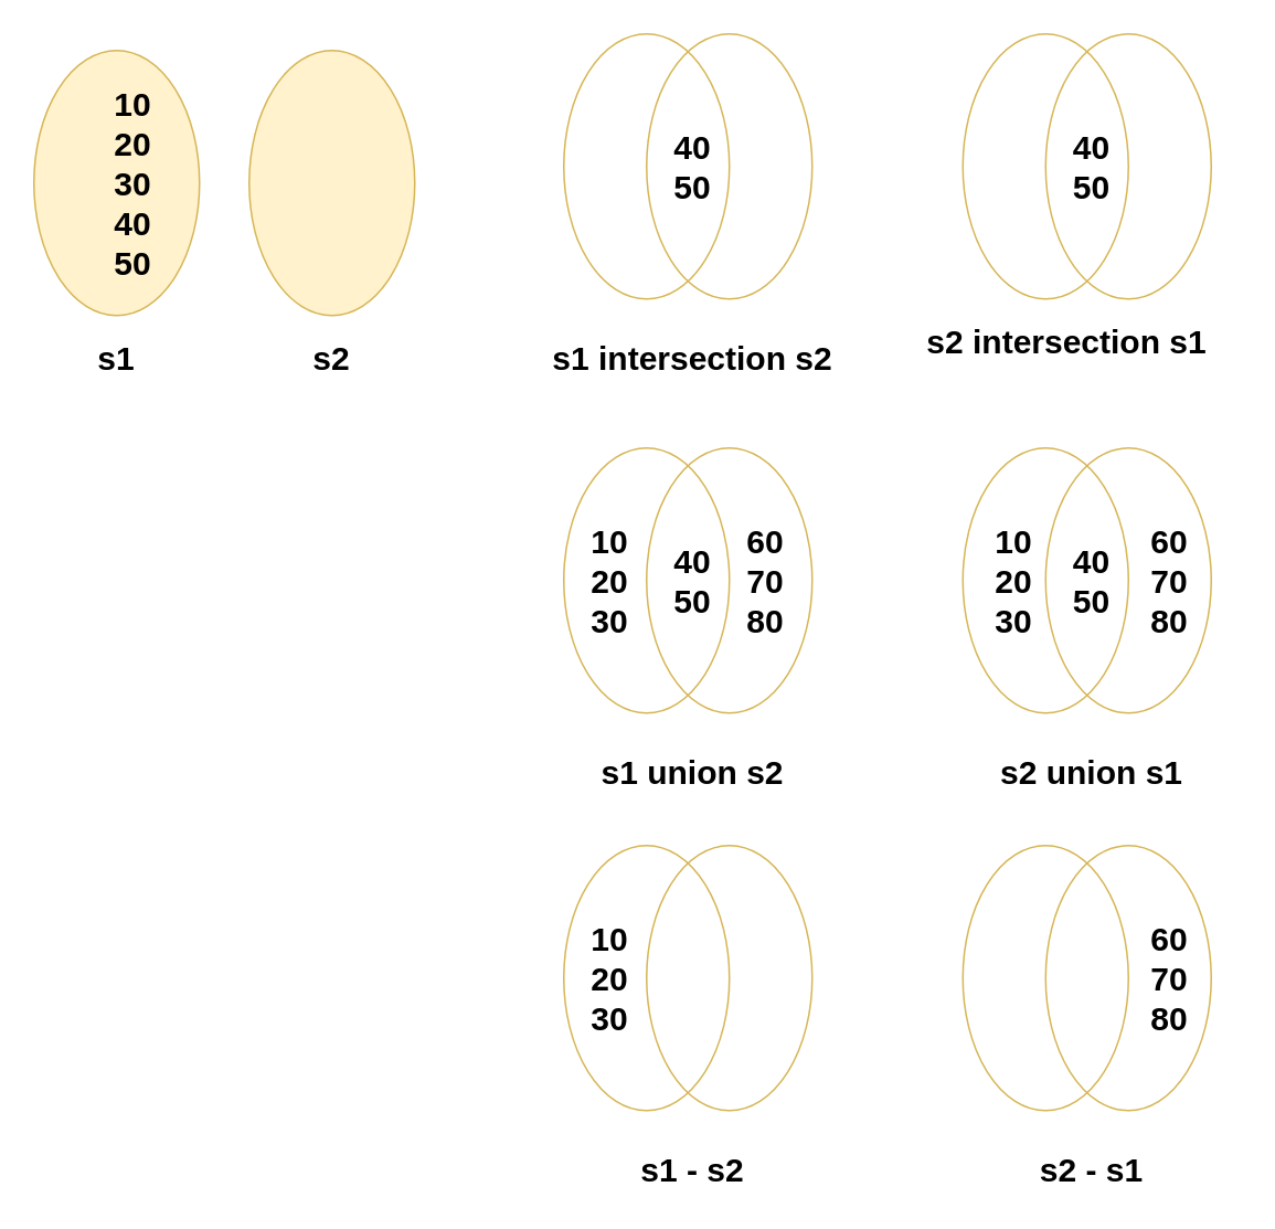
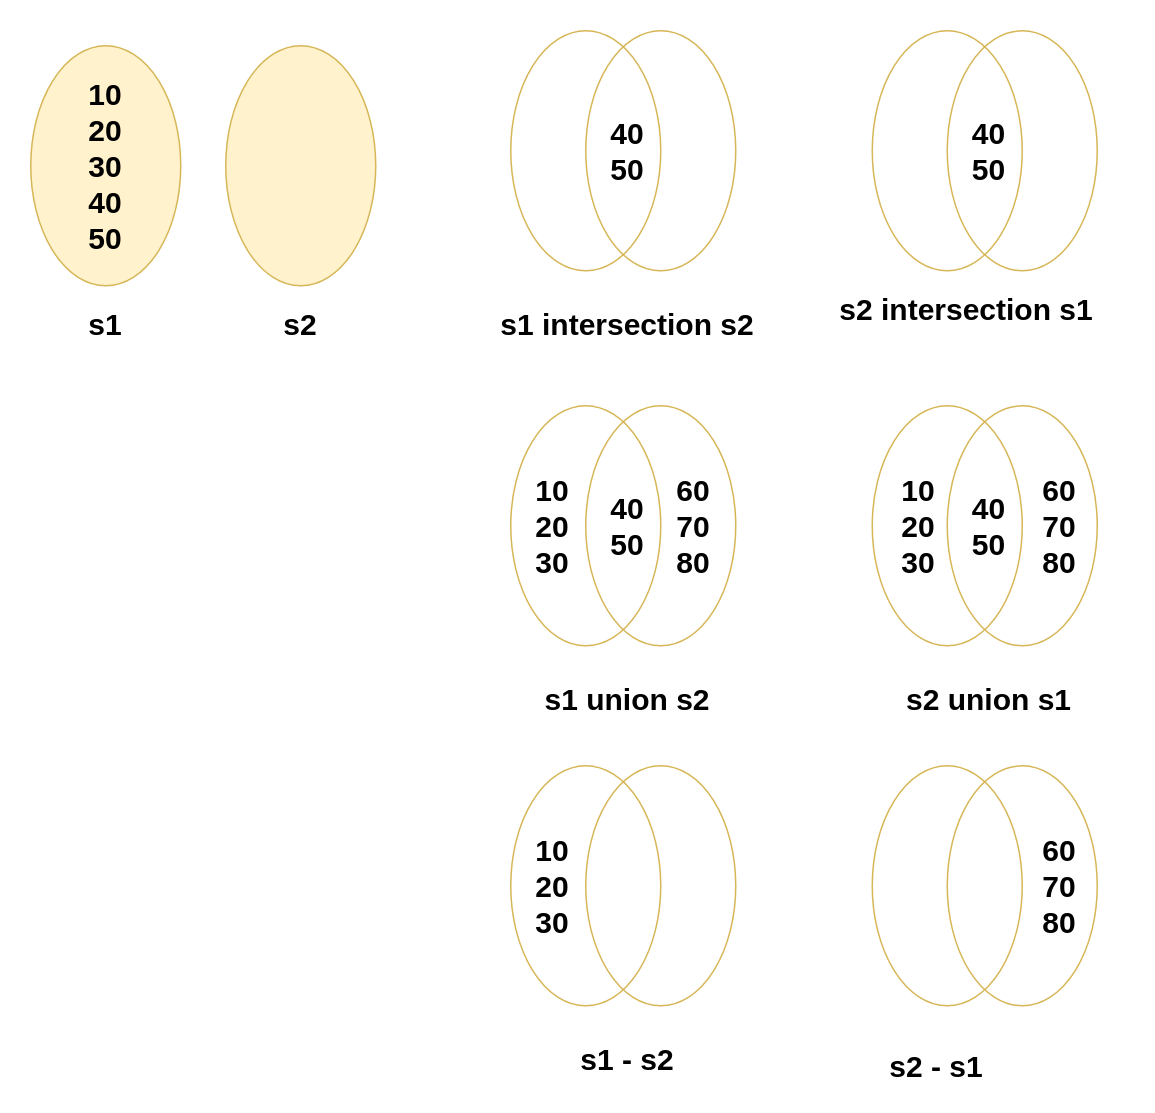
- <mxCell id="3" value="10&lt;div&gt;20&lt;/div&gt;&lt;div&gt;30&lt;/div&gt;&lt;div&gt;40&lt;/div&gt;&lt;div&gt;50&lt;/div&gt;" style="text;html=1;align=center;verticalAlign=middle;whiteSpace=wrap;rounded=0;fontStyle=1;fontSize=20;" vertex="1" parent="1"><mxGeometry x="52" y="50" width="56" height="120" as="geometry" /></mxCell>
+ <mxCell id="3" value="10&lt;div&gt;20&lt;/div&gt;&lt;div&gt;30&lt;/div&gt;&lt;div&gt;40&lt;/div&gt;&lt;div&gt;50&lt;/div&gt;" style="text;html=1;align=center;verticalAlign=middle;whiteSpace=wrap;rounded=0;fontStyle=1;fontSize=20;" vertex="1" parent="1"><mxGeometry x="42" y="50" width="56" height="120" as="geometry" /></mxCell>
- <mxCell id="32" value="s2 - s1" style="text;html=1;align=center;verticalAlign=middle;whiteSpace=wrap;rounded=0;fontStyle=1;fontSize=20;" vertex="1" parent="1"><mxGeometry x="570" y="690" width="178" height="30" as="geometry" /></mxCell>
+ <mxCell id="32" value="s2 - s1" style="text;html=1;align=center;verticalAlign=middle;whiteSpace=wrap;rounded=0;fontStyle=1;fontSize=20;" vertex="1" parent="1"><mxGeometry x="535" y="695" width="178" height="30" as="geometry" /></mxCell>
